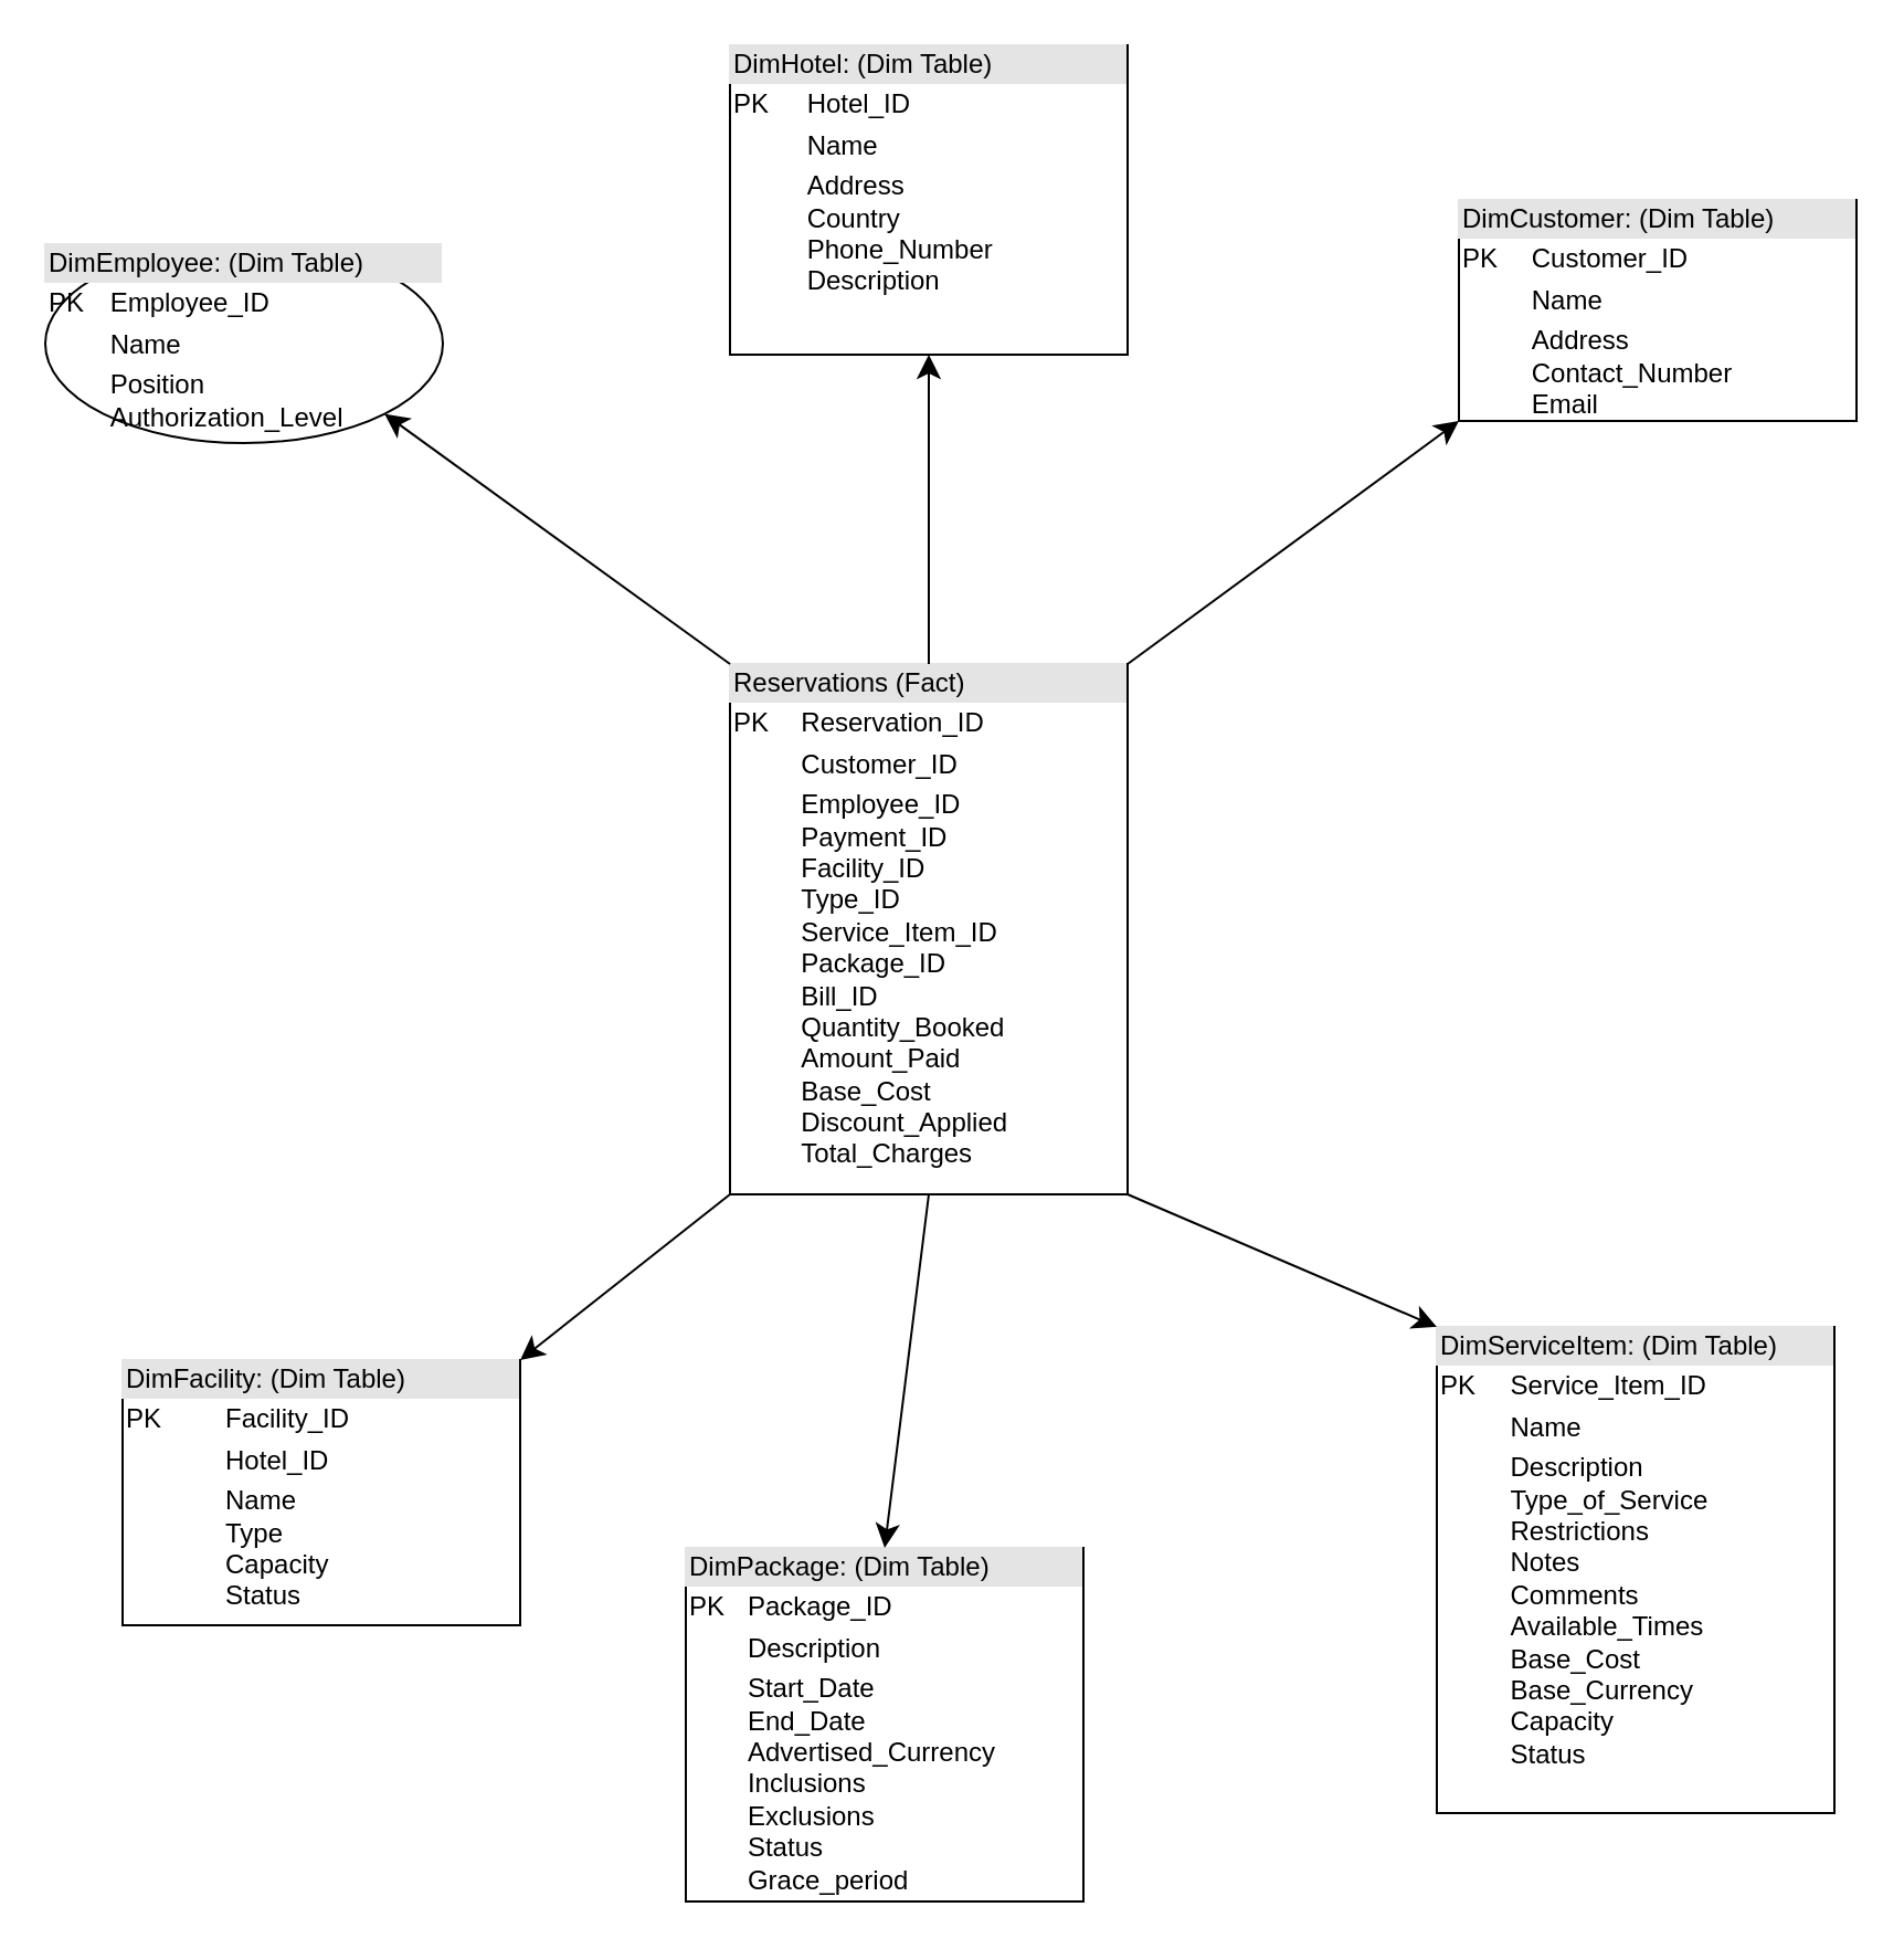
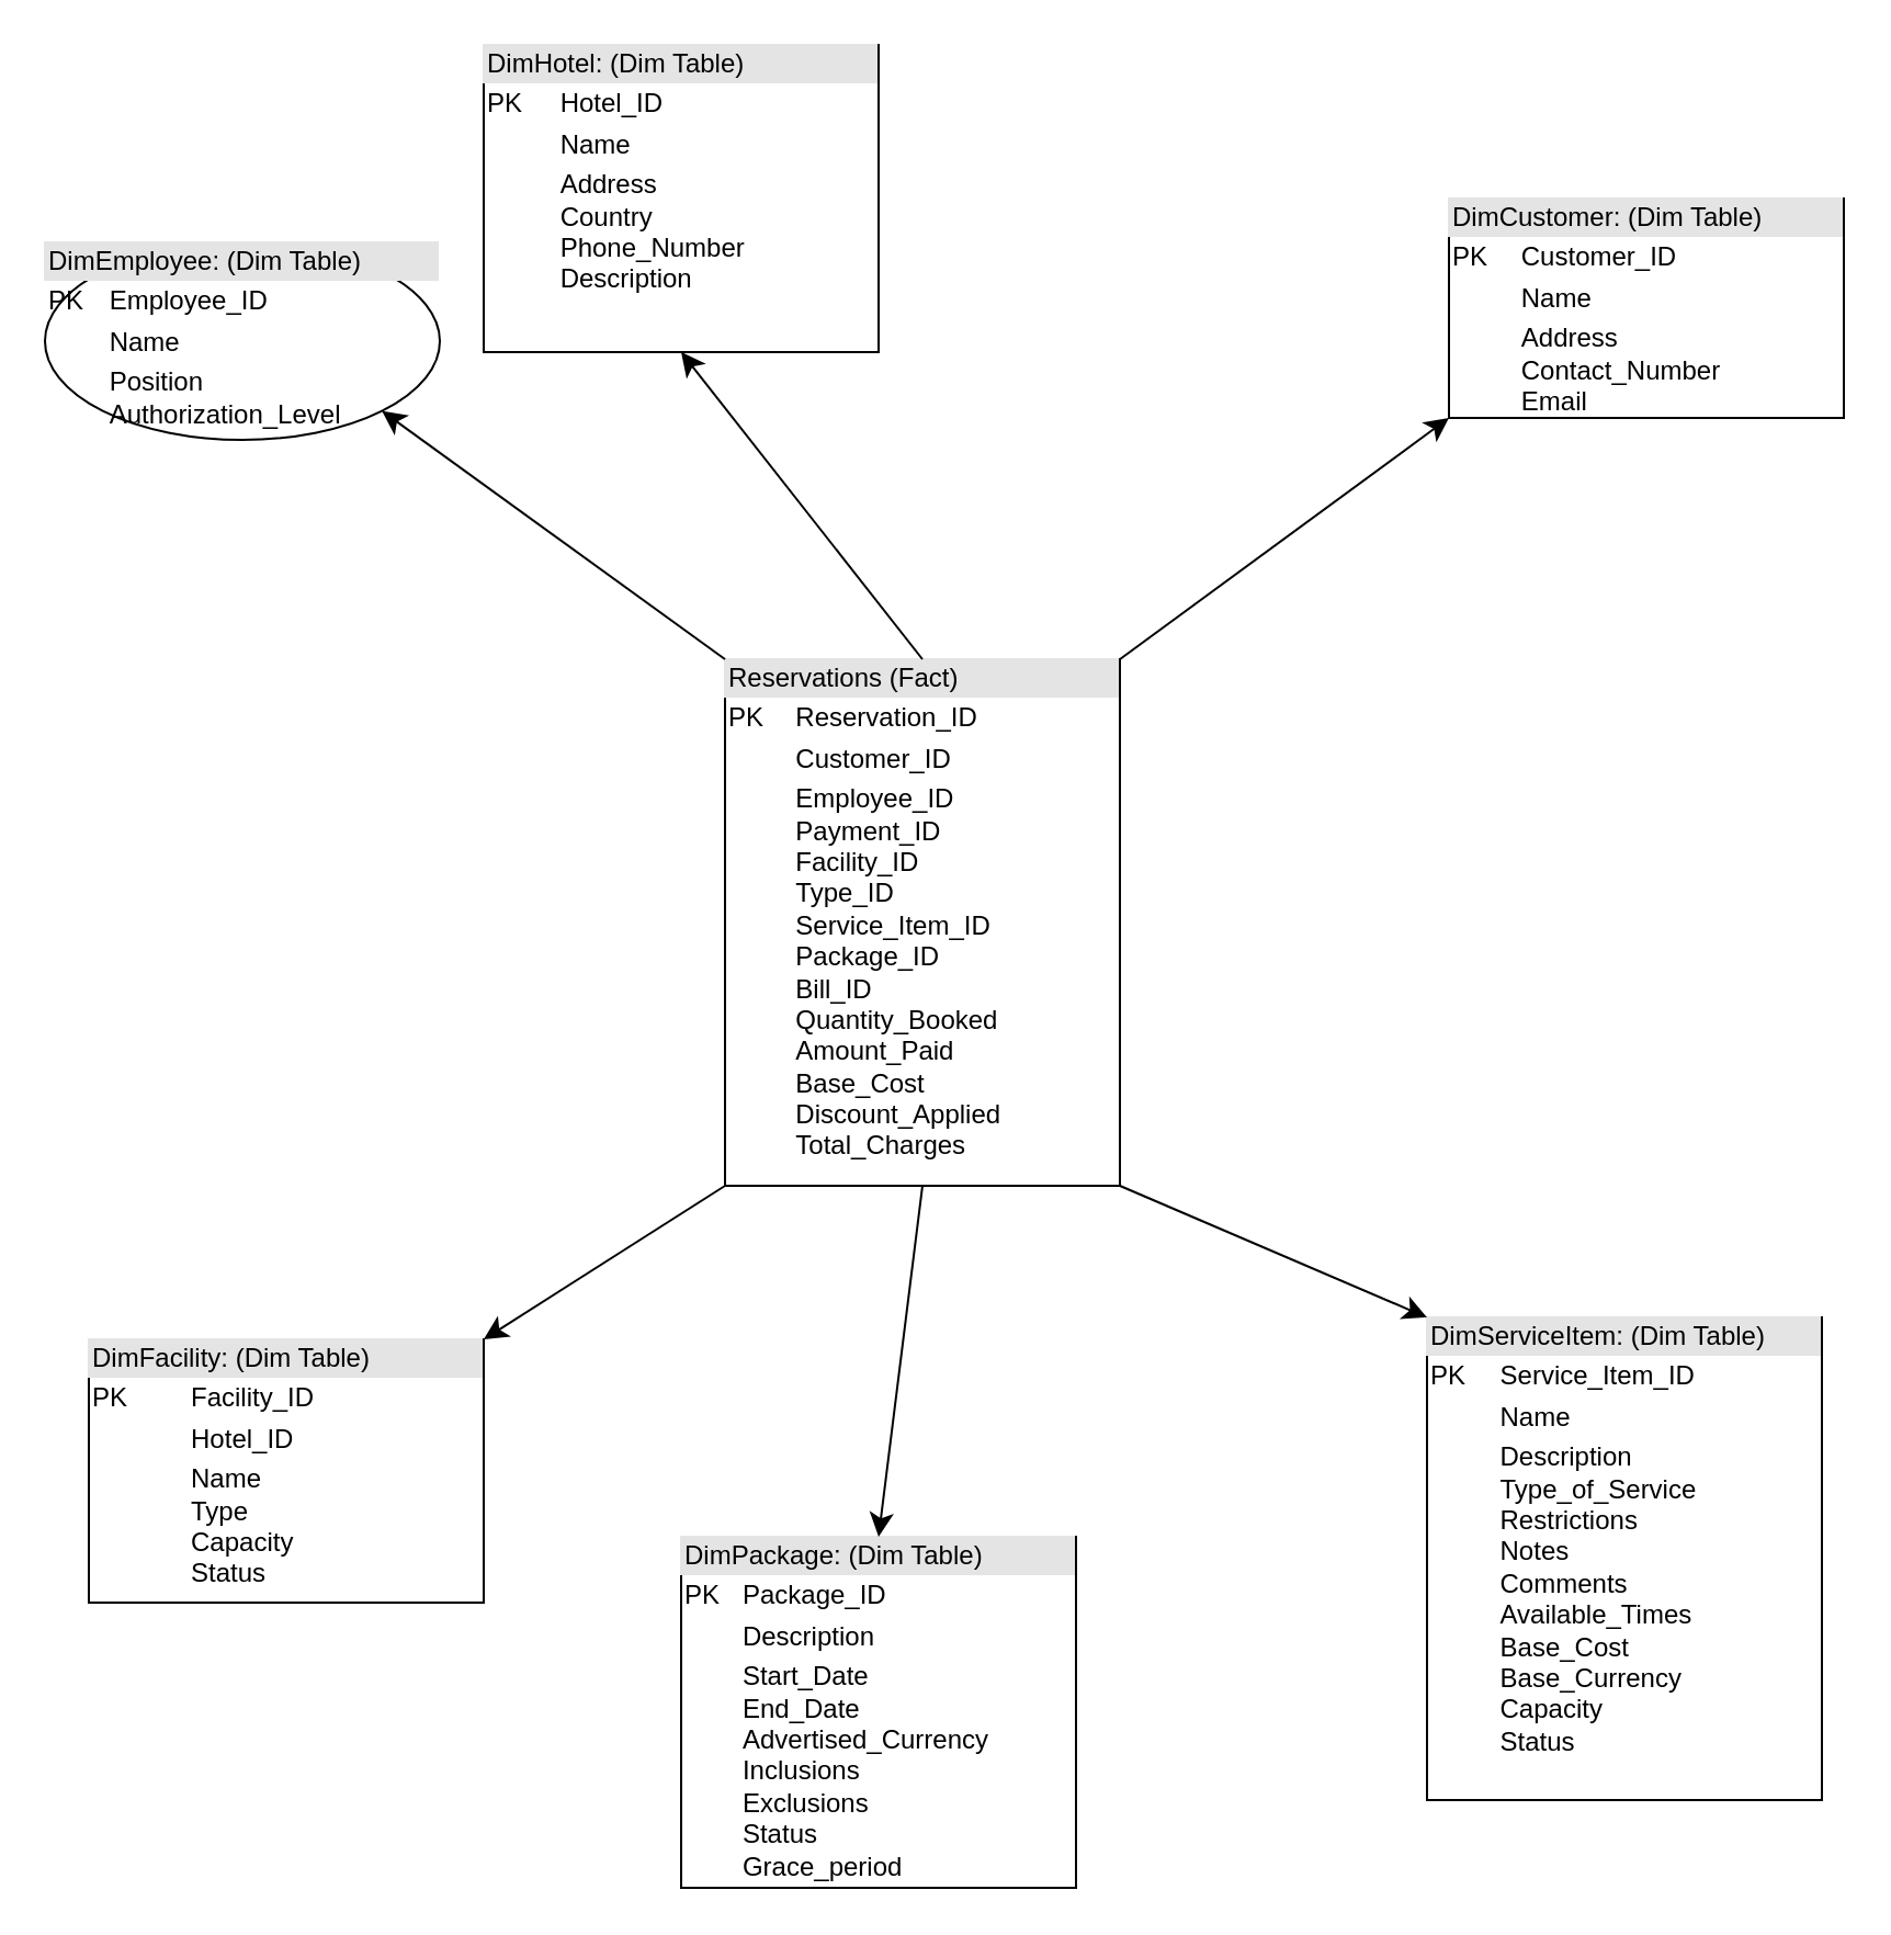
- <mxCell id="5" value="&lt;div style=&quot;box-sizing:border-box;width:100%;background:#e4e4e4;padding:2px;&quot;&gt;DimHotel: (Dim Table)&lt;/div&gt;&lt;table style=&quot;width:100%;font-size:1em;&quot; cellpadding=&quot;2&quot; cellspacing=&quot;0&quot;&gt;&lt;tbody&gt;&lt;tr&gt;&lt;td&gt;PK&lt;/td&gt;&lt;td&gt;Hotel_ID&lt;/td&gt;&lt;/tr&gt;&lt;tr&gt;&lt;td&gt;&lt;br&gt;&lt;/td&gt;&lt;td&gt;Name&lt;/td&gt;&lt;/tr&gt;&lt;tr&gt;&lt;td&gt;&lt;/td&gt;&lt;td&gt;Address&lt;br&gt;Country&lt;br&gt;Phone_Number&lt;br&gt;Description&lt;/td&gt;&lt;/tr&gt;&lt;/tbody&gt;&lt;/table&gt;" style="verticalAlign=top;align=left;overflow=fill;html=1;whiteSpace=wrap;" vertex="1" parent="1"><mxGeometry x="330" y="20" width="180" height="140" as="geometry" /></mxCell>
+ <mxCell id="5" value="&lt;div style=&quot;box-sizing:border-box;width:100%;background:#e4e4e4;padding:2px;&quot;&gt;DimHotel: (Dim Table)&lt;/div&gt;&lt;table style=&quot;width:100%;font-size:1em;&quot; cellpadding=&quot;2&quot; cellspacing=&quot;0&quot;&gt;&lt;tbody&gt;&lt;tr&gt;&lt;td&gt;PK&lt;/td&gt;&lt;td&gt;Hotel_ID&lt;/td&gt;&lt;/tr&gt;&lt;tr&gt;&lt;td&gt;&lt;br&gt;&lt;/td&gt;&lt;td&gt;Name&lt;/td&gt;&lt;/tr&gt;&lt;tr&gt;&lt;td&gt;&lt;/td&gt;&lt;td&gt;Address&lt;br&gt;Country&lt;br&gt;Phone_Number&lt;br&gt;Description&lt;/td&gt;&lt;/tr&gt;&lt;/tbody&gt;&lt;/table&gt;" style="verticalAlign=top;align=left;overflow=fill;html=1;whiteSpace=wrap;" vertex="1" parent="1"><mxGeometry x="220" y="20" width="180" height="140" as="geometry" /></mxCell>
- <mxCell id="8" value="&lt;div style=&quot;box-sizing:border-box;width:100%;background:#e4e4e4;padding:2px;&quot;&gt;DimFacility: (Dim Table)&lt;/div&gt;&lt;table style=&quot;width:100%;font-size:1em;&quot; cellpadding=&quot;2&quot; cellspacing=&quot;0&quot;&gt;&lt;tbody&gt;&lt;tr&gt;&lt;td&gt;PK&lt;/td&gt;&lt;td&gt;Facility_ID&lt;/td&gt;&lt;/tr&gt;&lt;tr&gt;&lt;td&gt;&lt;br&gt;&lt;/td&gt;&lt;td&gt;Hotel_ID&lt;/td&gt;&lt;/tr&gt;&lt;tr&gt;&lt;td&gt;&lt;/td&gt;&lt;td&gt;Name&lt;br&gt;Type&lt;br&gt;Capacity&lt;br&gt;Status&lt;/td&gt;&lt;/tr&gt;&lt;/tbody&gt;&lt;/table&gt;" style="verticalAlign=top;align=left;overflow=fill;html=1;whiteSpace=wrap;" vertex="1" parent="1"><mxGeometry x="55" y="615" width="180" height="120" as="geometry" /></mxCell>
+ <mxCell id="8" value="&lt;div style=&quot;box-sizing:border-box;width:100%;background:#e4e4e4;padding:2px;&quot;&gt;DimFacility: (Dim Table)&lt;/div&gt;&lt;table style=&quot;width:100%;font-size:1em;&quot; cellpadding=&quot;2&quot; cellspacing=&quot;0&quot;&gt;&lt;tbody&gt;&lt;tr&gt;&lt;td&gt;PK&lt;/td&gt;&lt;td&gt;Facility_ID&lt;/td&gt;&lt;/tr&gt;&lt;tr&gt;&lt;td&gt;&lt;br&gt;&lt;/td&gt;&lt;td&gt;Hotel_ID&lt;/td&gt;&lt;/tr&gt;&lt;tr&gt;&lt;td&gt;&lt;/td&gt;&lt;td&gt;Name&lt;br&gt;Type&lt;br&gt;Capacity&lt;br&gt;Status&lt;/td&gt;&lt;/tr&gt;&lt;/tbody&gt;&lt;/table&gt;" style="verticalAlign=top;align=left;overflow=fill;html=1;whiteSpace=wrap;" vertex="1" parent="1"><mxGeometry x="40" y="610" width="180" height="120" as="geometry" /></mxCell>
